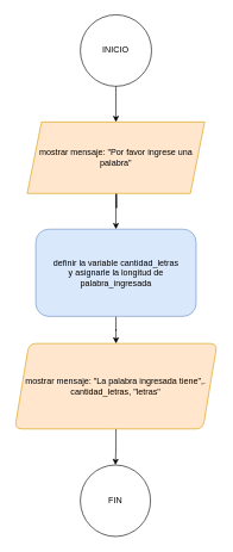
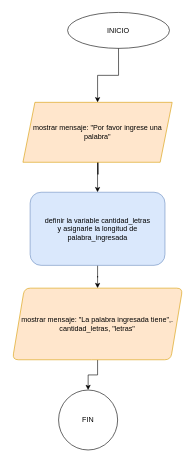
- <mxCell id="3" value="INICIO" style="ellipse;whiteSpace=wrap;html=1;aspect=fixed;" vertex="1" parent="1"><mxGeometry x="112.25" y="20" width="100" height="100" as="geometry" /></mxCell>
+ <mxCell id="3" value="INICIO" style="ellipse;whiteSpace=wrap;html=1;aspect=fixed;" vertex="1" parent="1"><mxGeometry x="112.25" y="20" width="170" height="60" as="geometry" /></mxCell>
- <mxCell id="9" value="FIN" style="ellipse;whiteSpace=wrap;html=1;rounded=1;" vertex="1" parent="1"><mxGeometry x="112.25" y="650" width="98.5" height="100" as="geometry" /></mxCell>
+ <mxCell id="9" value="FIN" style="ellipse;whiteSpace=wrap;html=1;rounded=1;" vertex="1" parent="1"><mxGeometry x="97.25" y="650" width="98.5" height="100" as="geometry" /></mxCell>
